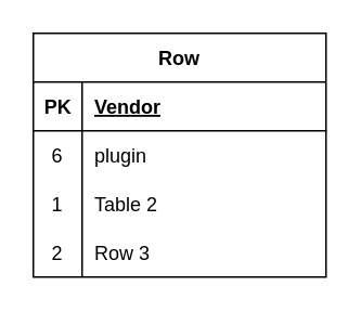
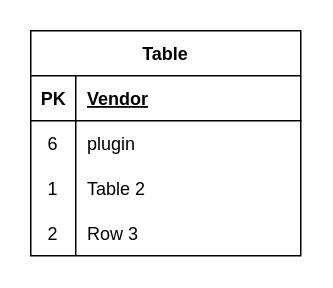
- <mxCell id="2" value="Row" style="shape=table;startSize=30;container=1;collapsible=1;childLayout=tableLayout;fixedRows=1;rowLines=0;fontStyle=1;align=center;resizeLast=1;" vertex="1" parent="1"><mxGeometry x="20" y="20" width="180" height="150" as="geometry"><mxRectangle x="230" y="430" width="70" height="30" as="alternateBounds" /></mxGeometry></mxCell>
+ <mxCell id="2" value="Table" style="shape=table;startSize=30;container=1;collapsible=1;childLayout=tableLayout;fixedRows=1;rowLines=0;fontStyle=1;align=center;resizeLast=1;" vertex="1" parent="1"><mxGeometry x="20" y="20" width="180" height="150" as="geometry"><mxRectangle x="230" y="430" width="70" height="30" as="alternateBounds" /></mxGeometry></mxCell>
